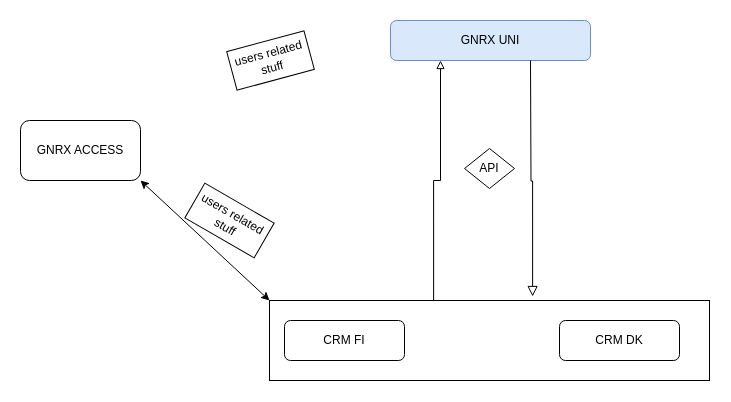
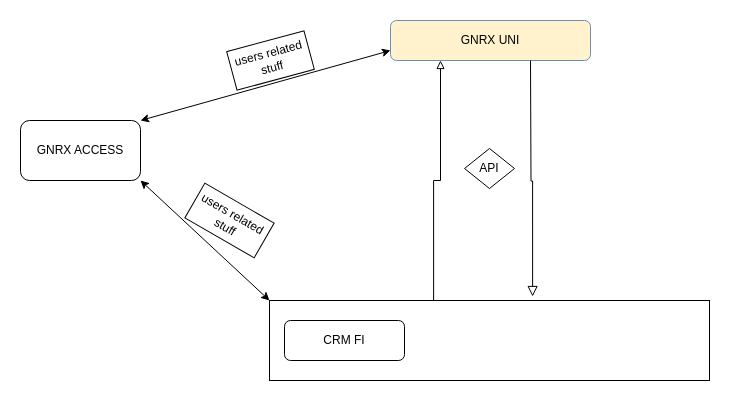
- <mxCell id="3" value="GNRX UNI" style="rounded=1;whiteSpace=wrap;html=1;fontSize=12;glass=0;strokeWidth=1;shadow=0;fillColor=#dae8fc;strokeColor=#6c8ebf;" parent="1" vertex="1"><mxGeometry x="390" y="20" width="200" height="40" as="geometry" /></mxCell>
+ <mxCell id="3" value="GNRX UNI" style="rounded=1;whiteSpace=wrap;html=1;fontSize=12;glass=0;strokeWidth=1;shadow=0;fillColor=#fff2cc;strokeColor=#6c8ebf;" parent="1" vertex="1"><mxGeometry x="390" y="20" width="200" height="40" as="geometry" /></mxCell>
+ <mxCell id="11" value="" style="endArrow=classic;startArrow=classic;html=1;rounded=0;entryX=0;entryY=0.75;entryDx=0;entryDy=0;exitX=1;exitY=0;exitDx=0;exitDy=0;" edge="1" parent="1" source="10" target="3"><mxGeometry width="50" height="50" relative="1" as="geometry"><mxPoint x="190" y="140" as="sourcePoint" /><mxPoint x="240" y="90" as="targetPoint" /></mxGeometry></mxCell>
- <mxCell id="6" value="CRM DK" style="rounded=1;whiteSpace=wrap;html=1;fontSize=12;glass=0;strokeWidth=1;shadow=0;" vertex="1" parent="4"><mxGeometry x="290" y="20" width="120" height="40" as="geometry" /></mxCell>
